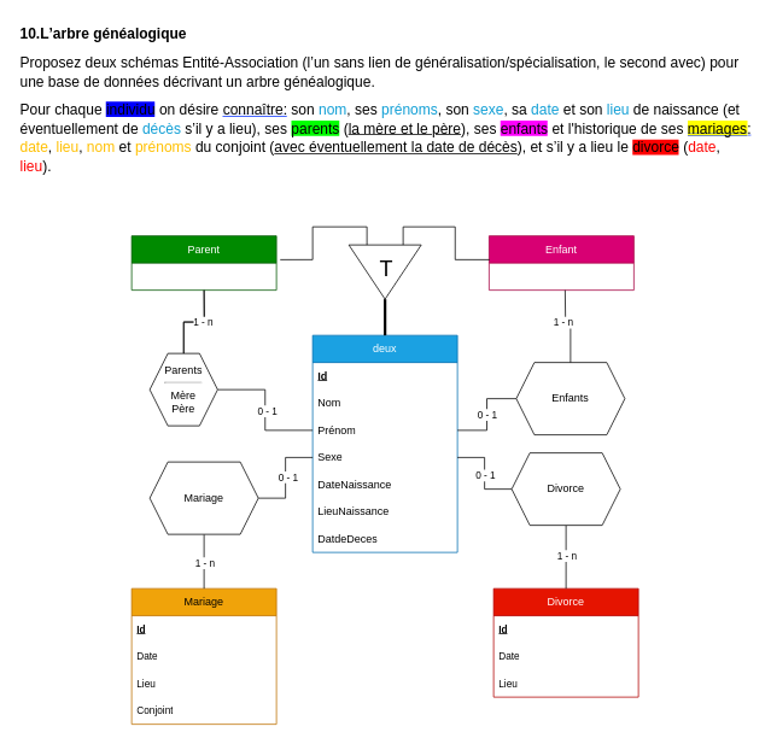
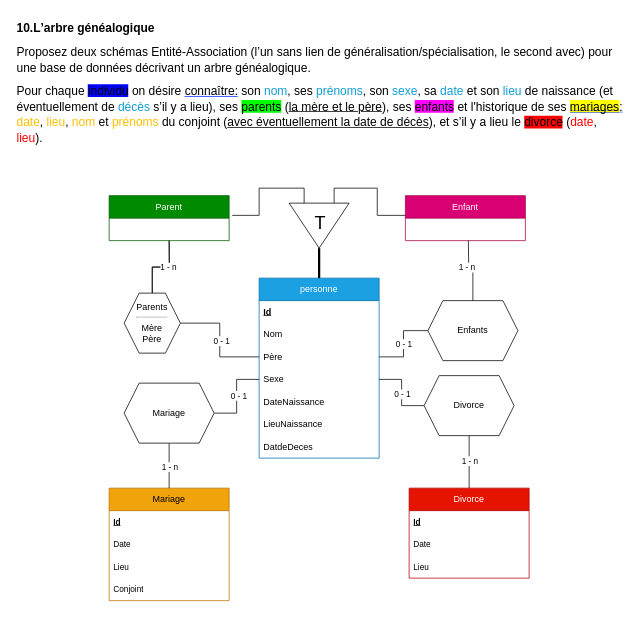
- <mxCell id="2" value="deux" style="swimlane;fontStyle=0;childLayout=stackLayout;horizontal=1;startSize=30;horizontalStack=0;resizeParent=1;resizeParentMax=0;resizeLast=0;collapsible=1;marginBottom=0;whiteSpace=wrap;html=1;fillColor=#1ba1e2;fontColor=#ffffff;strokeColor=#006EAF;" vertex="1" parent="1"><mxGeometry x="345" y="370" width="160" height="240" as="geometry" /></mxCell>
+ <mxCell id="2" value="personne" style="swimlane;fontStyle=0;childLayout=stackLayout;horizontal=1;startSize=30;horizontalStack=0;resizeParent=1;resizeParentMax=0;resizeLast=0;collapsible=1;marginBottom=0;whiteSpace=wrap;html=1;fillColor=#1ba1e2;fontColor=#ffffff;strokeColor=#006EAF;" vertex="1" parent="1"><mxGeometry x="345" y="370" width="160" height="240" as="geometry" /></mxCell>
- <mxCell id="5" value="Prénom" style="text;strokeColor=none;fillColor=none;align=left;verticalAlign=middle;spacingLeft=4;spacingRight=4;overflow=hidden;points=[[0,0.5],[1,0.5]];portConstraint=eastwest;rotatable=0;whiteSpace=wrap;html=1;" vertex="1" parent="2"><mxGeometry y="90" width="160" height="30" as="geometry" /></mxCell>
+ <mxCell id="5" value="Père" style="text;strokeColor=none;fillColor=none;align=left;verticalAlign=middle;spacingLeft=4;spacingRight=4;overflow=hidden;points=[[0,0.5],[1,0.5]];portConstraint=eastwest;rotatable=0;whiteSpace=wrap;html=1;" vertex="1" parent="2"><mxGeometry y="90" width="160" height="30" as="geometry" /></mxCell>
